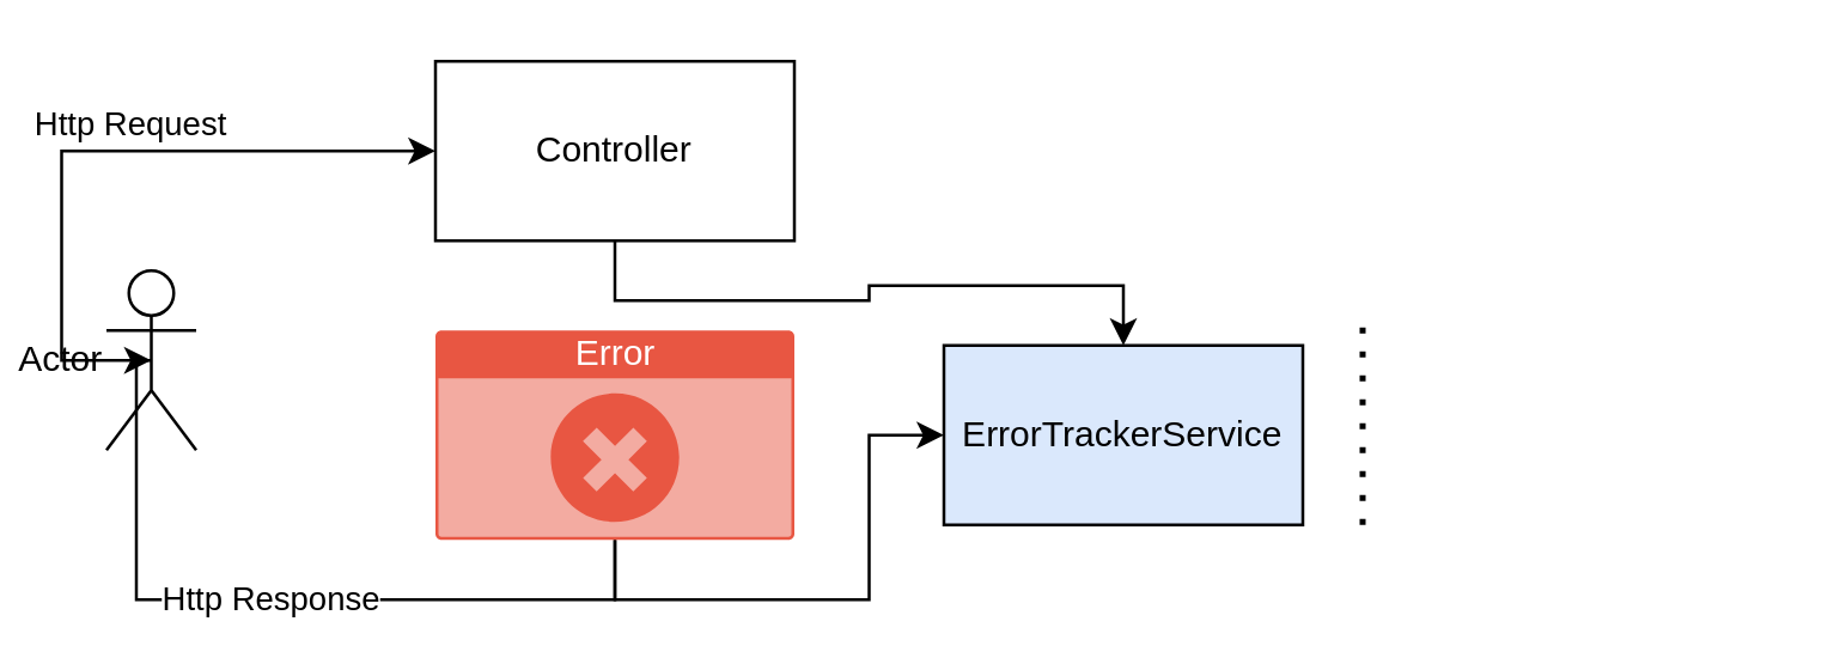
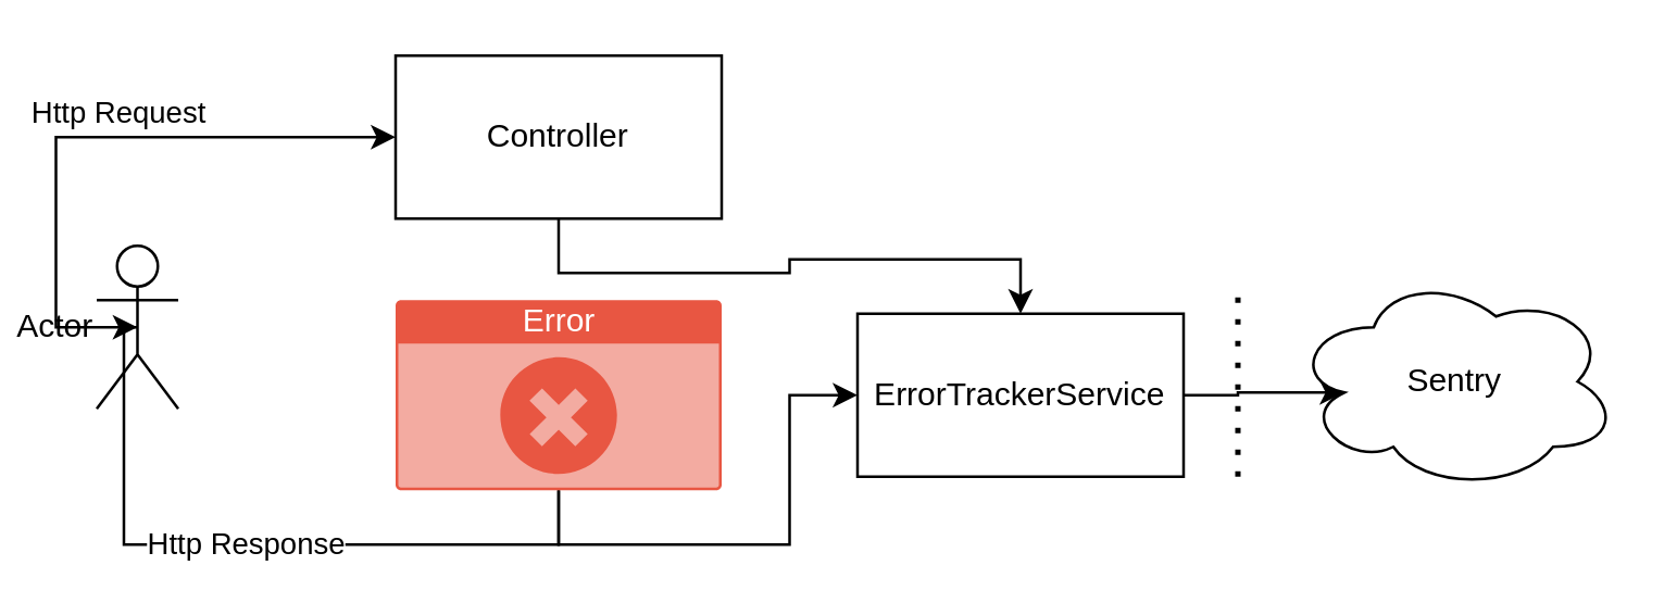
+ <mxCell id="13" value="&lt;div&gt;Sentry&lt;/div&gt;" style="ellipse;shape=cloud;whiteSpace=wrap;html=1;fillColor=#FFFFFF;" vertex="1" parent="1"><mxGeometry x="475" y="100" width="120" height="80" as="geometry" /></mxCell>
+ <mxCell id="11" style="edgeStyle=orthogonalEdgeStyle;rounded=0;orthogonalLoop=1;jettySize=auto;html=1;exitX=1;exitY=0.5;exitDx=0;exitDy=0;entryX=0.16;entryY=0.55;entryDx=0;entryDy=0;entryPerimeter=0;" edge="1" parent="1" source="12" target="13"><mxGeometry relative="1" as="geometry" /></mxCell>
- <mxCell id="12" value="&lt;div&gt;ErrorTrackerService&lt;/div&gt;" style="rounded=0;whiteSpace=wrap;html=1;fillColor=#dae8fc;" vertex="1" parent="1"><mxGeometry x="315" y="115" width="120" height="60" as="geometry" /></mxCell>
+ <mxCell id="12" value="&lt;div&gt;ErrorTrackerService&lt;/div&gt;" style="rounded=0;whiteSpace=wrap;html=1;fillColor=#FFFFFF;" vertex="1" parent="1"><mxGeometry x="315" y="115" width="120" height="60" as="geometry" /></mxCell>
